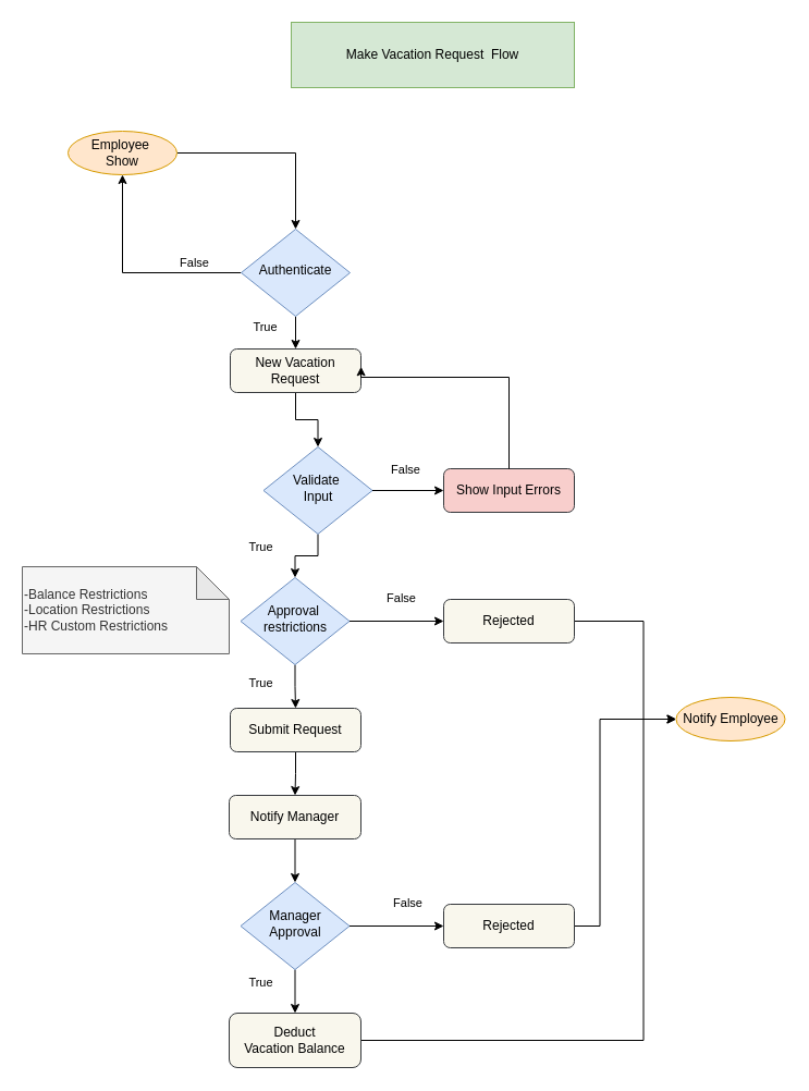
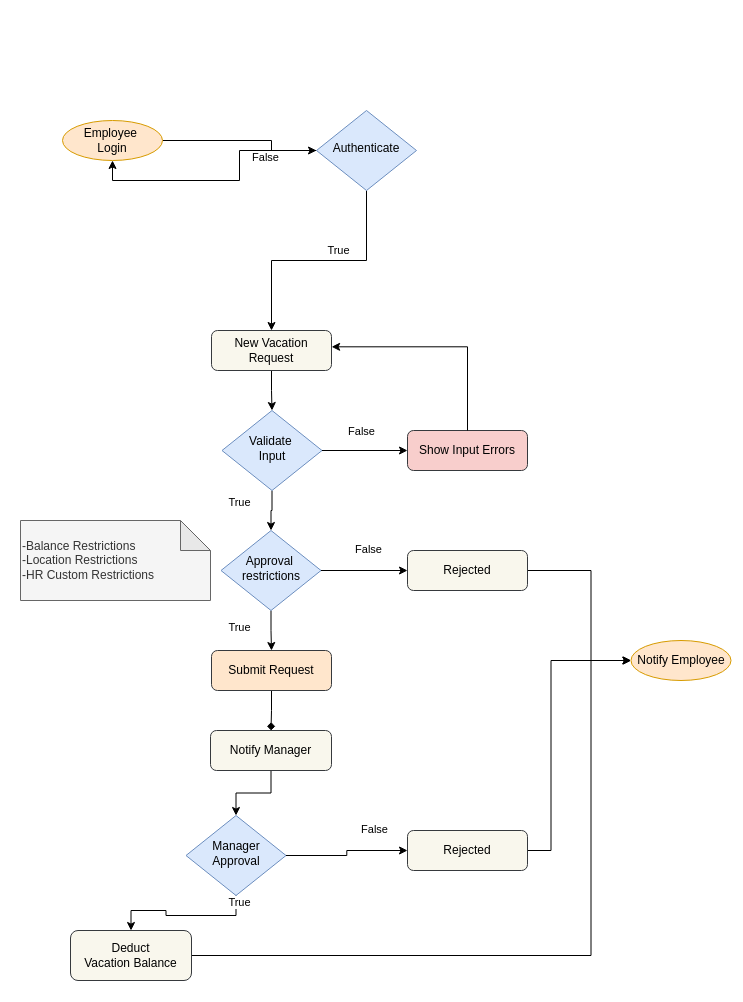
- <mxCell id="4" value="Make Vacation Request&amp;nbsp; Flow" style="rounded=0;whiteSpace=wrap;html=1;fillColor=#d5e8d4;strokeColor=#82b366;" parent="1" vertex="1"><mxGeometry x="267" width="260" height="60" as="geometry" y="20" /></mxCell>
- <mxCell id="13" value="Employee&amp;nbsp;&lt;div&gt;Show&lt;/div&gt;" style="ellipse;whiteSpace=wrap;html=1;fillColor=#ffe6cc;strokeColor=#d79b00;" parent="1" vertex="1"><mxGeometry x="62" y="120" width="100" height="40" as="geometry" /></mxCell>
+ <mxCell id="13" value="Employee&amp;nbsp;&lt;div&gt;Login&lt;/div&gt;" style="ellipse;whiteSpace=wrap;html=1;fillColor=#ffe6cc;strokeColor=#d79b00;" parent="1" vertex="1"><mxGeometry x="62" y="120" width="100" height="40" as="geometry" /></mxCell>
- <mxCell id="9" value="Authenticate" style="rhombus;whiteSpace=wrap;html=1;shadow=0;fontFamily=Helvetica;fontSize=12;align=center;strokeWidth=1;spacing=6;spacingTop=-4;fillColor=#dae8fc;strokeColor=#6c8ebf;" parent="1" vertex="1"><mxGeometry x="221" y="210" width="100" height="80" as="geometry" /></mxCell>
+ <mxCell id="9" value="Authenticate" style="rhombus;whiteSpace=wrap;html=1;shadow=0;fontFamily=Helvetica;fontSize=12;align=center;strokeWidth=1;spacing=6;spacingTop=-4;fillColor=#dae8fc;strokeColor=#6c8ebf;" parent="1" vertex="1"><mxGeometry x="316" y="110" width="100" height="80" as="geometry" /></mxCell>
- <mxCell id="11" value="New Vacation Request" style="rounded=1;whiteSpace=wrap;html=1;fontSize=12;glass=0;strokeWidth=1;shadow=0;fillColor=#f9f7ed;strokeColor=#36393d;" parent="1" vertex="1"><mxGeometry x="211" y="320" width="120" height="40" as="geometry" /></mxCell>
+ <mxCell id="11" value="New Vacation Request" style="rounded=1;whiteSpace=wrap;html=1;fontSize=12;glass=0;strokeWidth=1;shadow=0;fillColor=#f9f7ed;strokeColor=#36393d;" parent="1" vertex="1"><mxGeometry x="211" y="330" width="120" height="40" as="geometry" /></mxCell>
- <mxCell id="21" value="Validate&amp;nbsp;&lt;div&gt;Input&lt;/div&gt;" style="rhombus;whiteSpace=wrap;html=1;shadow=0;fontFamily=Helvetica;fontSize=12;align=center;strokeWidth=1;spacing=6;spacingTop=-4;fillColor=#dae8fc;strokeColor=#6c8ebf;" vertex="1" parent="1"><mxGeometry x="241.5" y="410" width="100" height="80" as="geometry" /></mxCell>
+ <mxCell id="21" value="Validate&amp;nbsp;&lt;div&gt;Input&lt;/div&gt;" style="rhombus;whiteSpace=wrap;html=1;shadow=0;fontFamily=Helvetica;fontSize=12;align=center;strokeWidth=1;spacing=6;spacingTop=-4;fillColor=#dae8fc;strokeColor=#6c8ebf;" vertex="1" parent="1"><mxGeometry x="221.5" y="410" width="100" height="80" as="geometry" /></mxCell>
- <mxCell id="16" value="Notify Employee" style="ellipse;whiteSpace=wrap;html=1;fillColor=#ffe6cc;strokeColor=#d79b00;" parent="1" vertex="1"><mxGeometry x="620.5" y="640" width="100" height="40" as="geometry" /></mxCell>
+ <mxCell id="16" value="Notify Employee" style="ellipse;whiteSpace=wrap;html=1;fillColor=#ffe6cc;strokeColor=#d79b00;" parent="1" vertex="1"><mxGeometry x="630.5" y="640" width="100" height="40" as="geometry" /></mxCell>
- <mxCell id="3" value="Submit Request" style="rounded=1;whiteSpace=wrap;html=1;fontSize=12;glass=0;strokeWidth=1;shadow=0;fillColor=#f9f7ed;strokeColor=#36393d;" parent="1" vertex="1"><mxGeometry x="211" y="650" width="120" height="40" as="geometry" /></mxCell>
+ <mxCell id="3" value="Submit Request" style="rounded=1;whiteSpace=wrap;html=1;fontSize=12;glass=0;strokeWidth=1;shadow=0;fillColor=#ffe6cc;strokeColor=#36393d;" parent="1" vertex="1"><mxGeometry x="211" y="650" width="120" height="40" as="geometry" /></mxCell>
- <mxCell id="2" value="" style="edgeStyle=orthogonalEdgeStyle;rounded=0;orthogonalLoop=1;jettySize=auto;html=1;" edge="1" parent="1" source="3" target="26"><mxGeometry relative="1" as="geometry" /></mxCell>
+ <mxCell id="2" value="" style="edgeStyle=orthogonalEdgeStyle;rounded=0;orthogonalLoop=1;jettySize=auto;html=1;endArrow=diamond;" edge="1" parent="1" source="3" target="26"><mxGeometry relative="1" as="geometry" /></mxCell>
- <mxCell id="24" value="Manager Approval" style="rhombus;whiteSpace=wrap;html=1;shadow=0;fontFamily=Helvetica;fontSize=12;align=center;strokeWidth=1;spacing=6;spacingTop=-4;fillColor=#dae8fc;strokeColor=#6c8ebf;" vertex="1" parent="1"><mxGeometry x="220.5" y="810" width="100" height="80" as="geometry" /></mxCell>
+ <mxCell id="24" value="Manager Approval" style="rhombus;whiteSpace=wrap;html=1;shadow=0;fontFamily=Helvetica;fontSize=12;align=center;strokeWidth=1;spacing=6;spacingTop=-4;fillColor=#dae8fc;strokeColor=#6c8ebf;" vertex="1" parent="1"><mxGeometry x="185.5" y="815" width="100" height="80" as="geometry" /></mxCell>
- <mxCell id="15" value="Deduct Vacation&amp;nbsp;&lt;span style=&quot;background-color: initial;&quot;&gt;Balance&lt;/span&gt;" style="rounded=1;whiteSpace=wrap;html=1;fillColor=#f9f7ed;strokeColor=#36393d;" parent="1" vertex="1"><mxGeometry x="210" y="930" width="121" height="50" as="geometry" /></mxCell>
+ <mxCell id="15" value="Deduct Vacation&amp;nbsp;&lt;span style=&quot;background-color: initial;&quot;&gt;Balance&lt;/span&gt;" style="rounded=1;whiteSpace=wrap;html=1;fillColor=#f9f7ed;strokeColor=#36393d;" parent="1" vertex="1"><mxGeometry x="70" y="930" width="121" height="50" as="geometry" /></mxCell>
